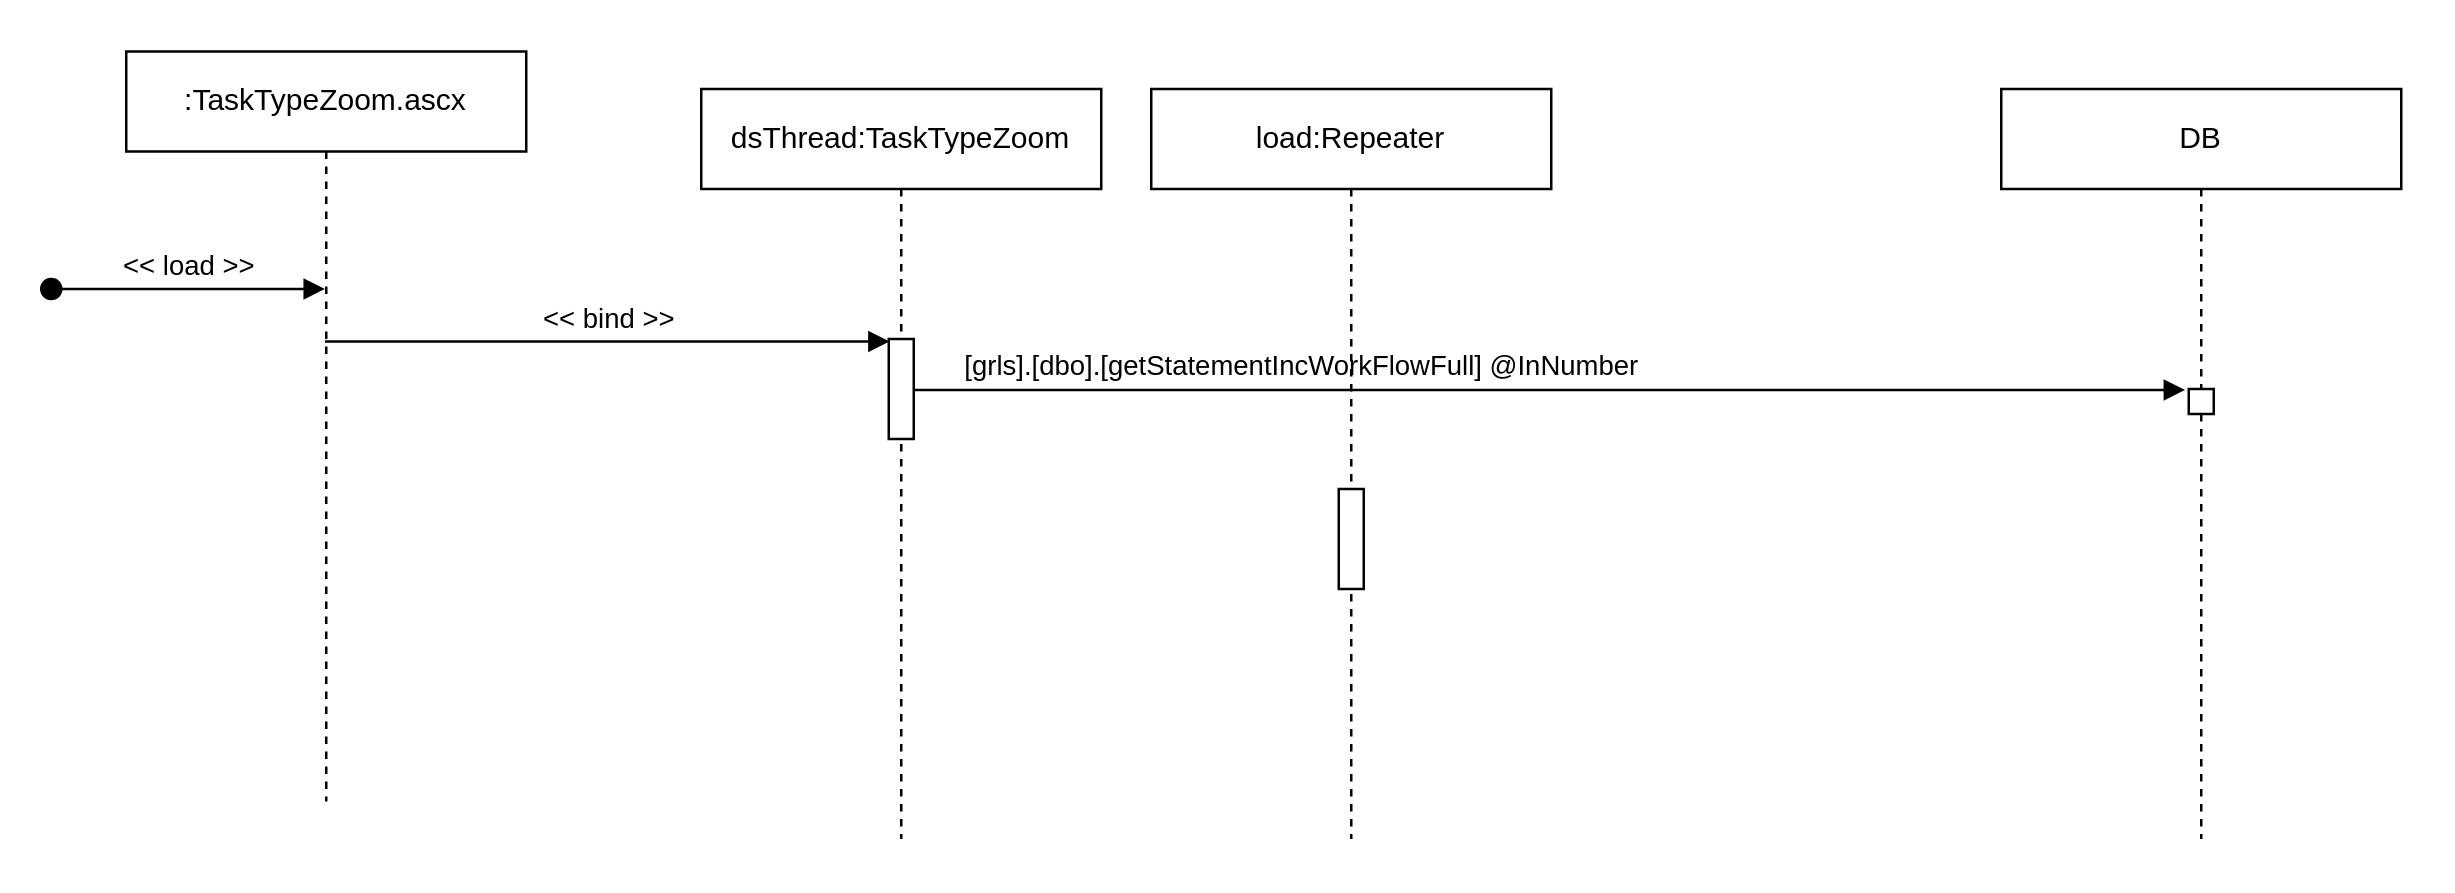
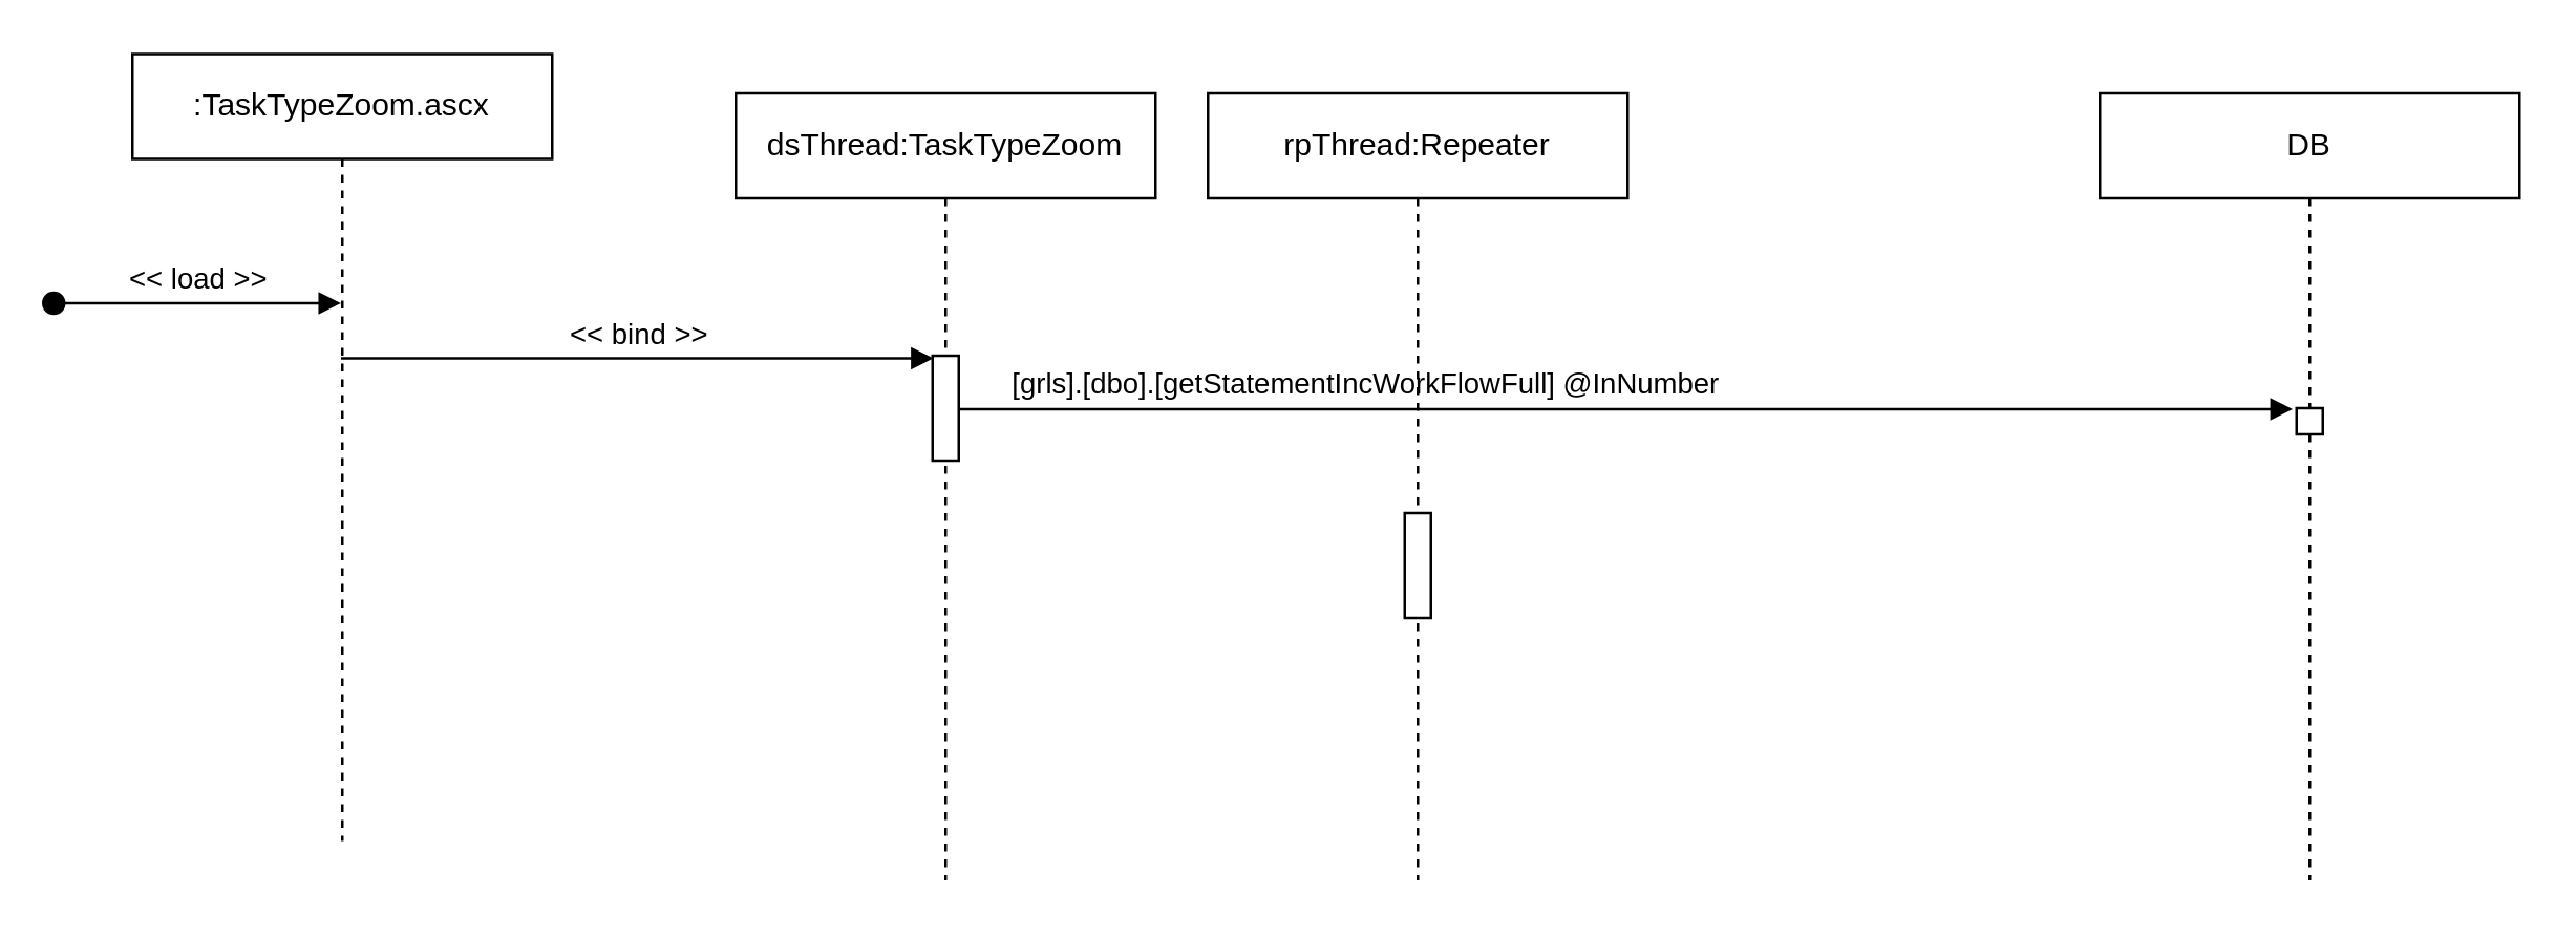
- <mxCell id="10" value="load:Repeater" style="shape=umlLifeline;perimeter=lifelinePerimeter;whiteSpace=wrap;html=1;container=1;collapsible=0;recursiveResize=0;outlineConnect=0;" vertex="1" parent="1"><mxGeometry x="460" y="35" width="160" height="300" as="geometry" /></mxCell>
+ <mxCell id="10" value="rpThread:Repeater" style="shape=umlLifeline;perimeter=lifelinePerimeter;whiteSpace=wrap;html=1;container=1;collapsible=0;recursiveResize=0;outlineConnect=0;" vertex="1" parent="1"><mxGeometry x="460" y="35" width="160" height="300" as="geometry" /></mxCell>
